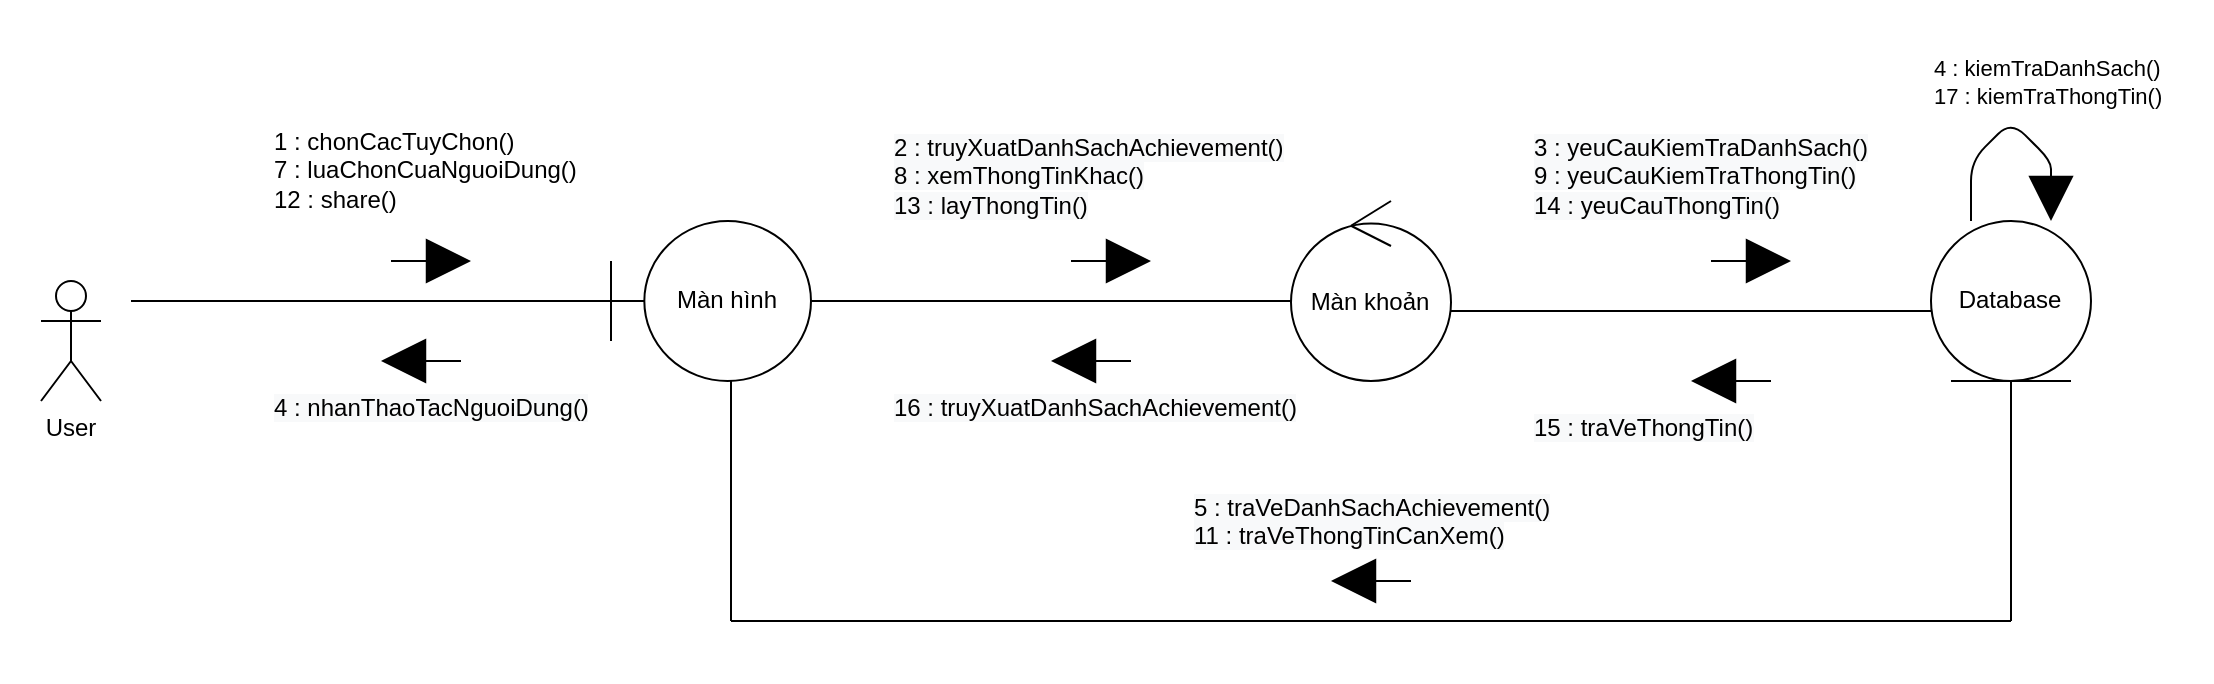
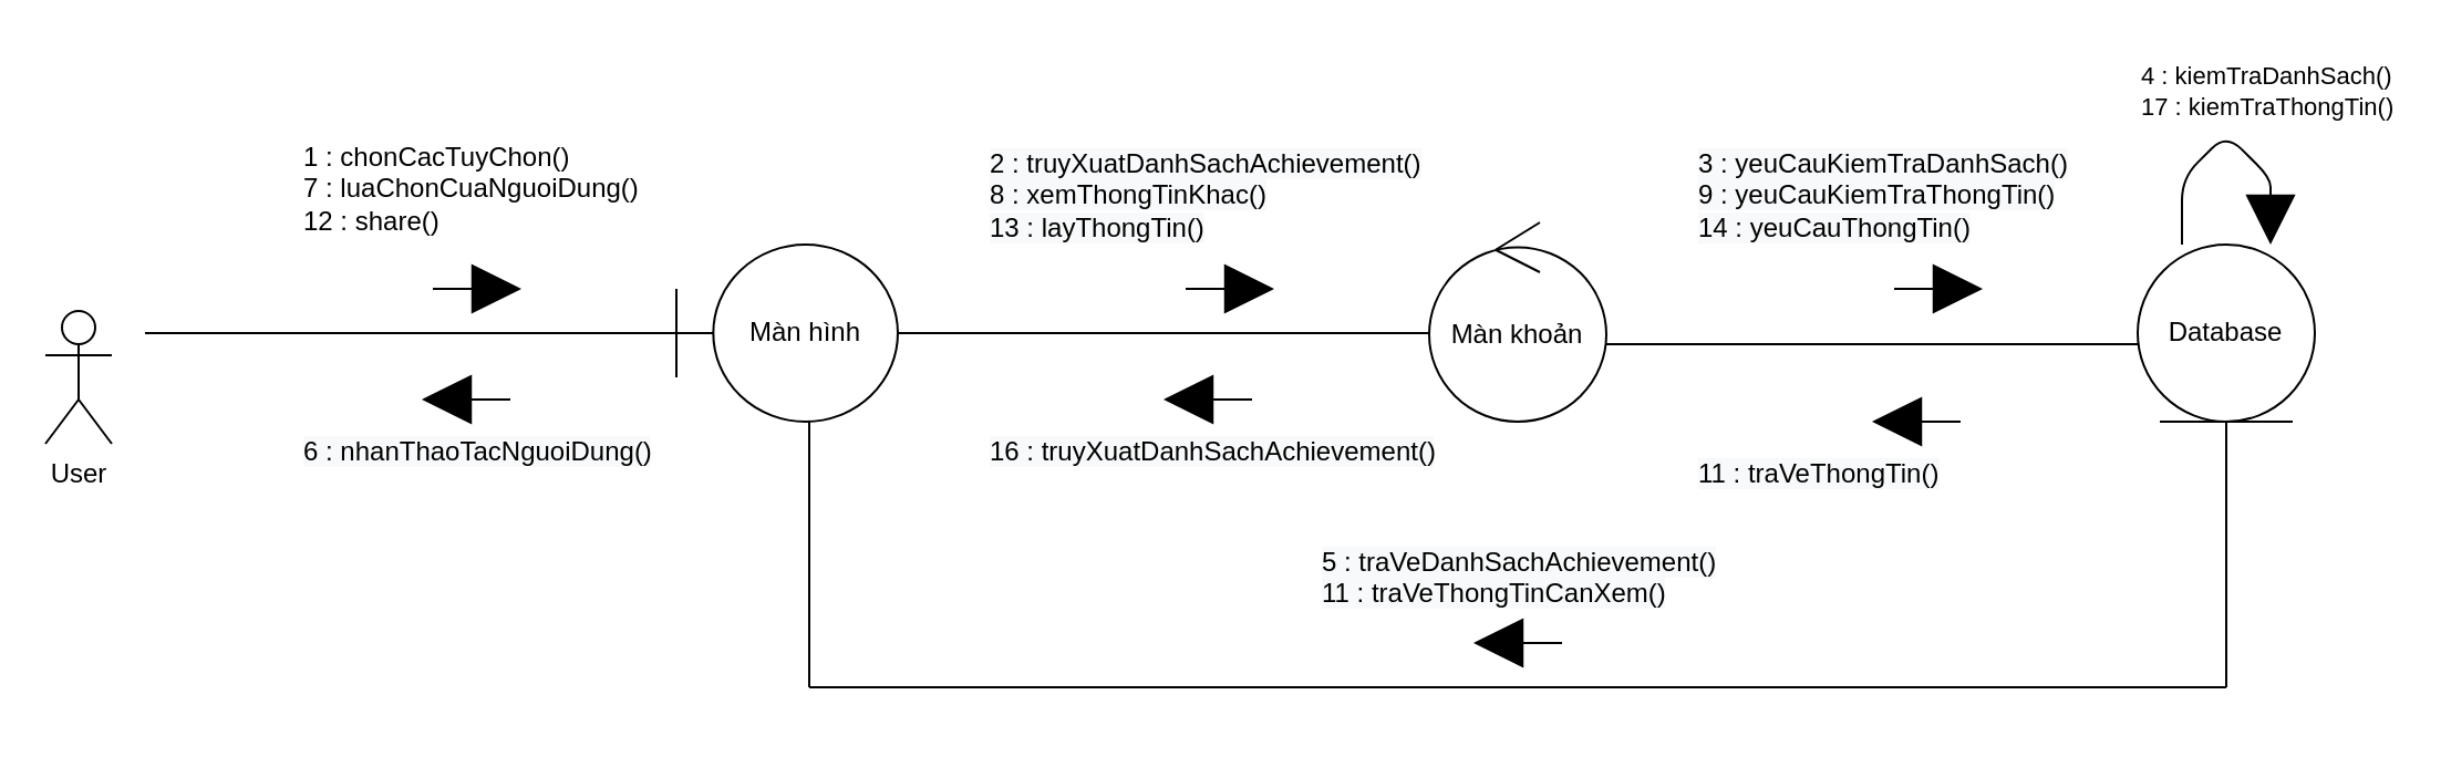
- <mxCell id="17" value="&lt;span style=&quot;color: rgb(0, 0, 0); font-family: helvetica; font-size: 12px; font-style: normal; font-weight: 400; letter-spacing: normal; text-align: center; text-indent: 0px; text-transform: none; word-spacing: 0px; background-color: rgb(248, 249, 250); display: inline; float: none;&quot;&gt;4 : nhanThaoTacNguoiDung()&lt;/span&gt;" style="text;whiteSpace=wrap;html=1;" parent="1" vertex="1"><mxGeometry x="135" y="190" width="180" height="30" as="geometry" /></mxCell>
+ <mxCell id="17" value="&lt;span style=&quot;color: rgb(0, 0, 0); font-family: helvetica; font-size: 12px; font-style: normal; font-weight: 400; letter-spacing: normal; text-align: center; text-indent: 0px; text-transform: none; word-spacing: 0px; background-color: rgb(248, 249, 250); display: inline; float: none;&quot;&gt;6 : nhanThaoTacNguoiDung()&lt;/span&gt;" style="text;whiteSpace=wrap;html=1;" parent="1" vertex="1"><mxGeometry x="135" y="190" width="180" height="30" as="geometry" /></mxCell>
- <mxCell id="25" value="&lt;span style=&quot;color: rgb(0, 0, 0); font-family: helvetica; font-size: 12px; font-style: normal; font-weight: 400; letter-spacing: normal; text-align: center; text-indent: 0px; text-transform: none; word-spacing: 0px; background-color: rgb(248, 249, 250); display: inline; float: none;&quot;&gt;15 : traVeThongTin()&lt;/span&gt;" style="text;whiteSpace=wrap;html=1;" parent="1" vertex="1"><mxGeometry x="765" y="200" width="140" height="20" as="geometry" /></mxCell>
+ <mxCell id="25" value="&lt;span style=&quot;color: rgb(0, 0, 0); font-family: helvetica; font-size: 12px; font-style: normal; font-weight: 400; letter-spacing: normal; text-align: center; text-indent: 0px; text-transform: none; word-spacing: 0px; background-color: rgb(248, 249, 250); display: inline; float: none;&quot;&gt;11 : traVeThongTin()&lt;/span&gt;" style="text;whiteSpace=wrap;html=1;" parent="1" vertex="1"><mxGeometry x="765" y="200" width="140" height="20" as="geometry" /></mxCell>
